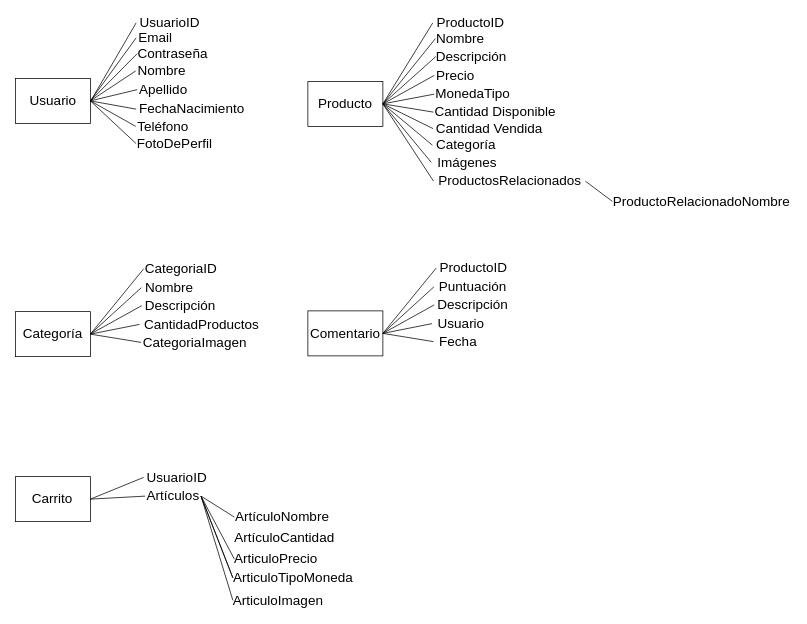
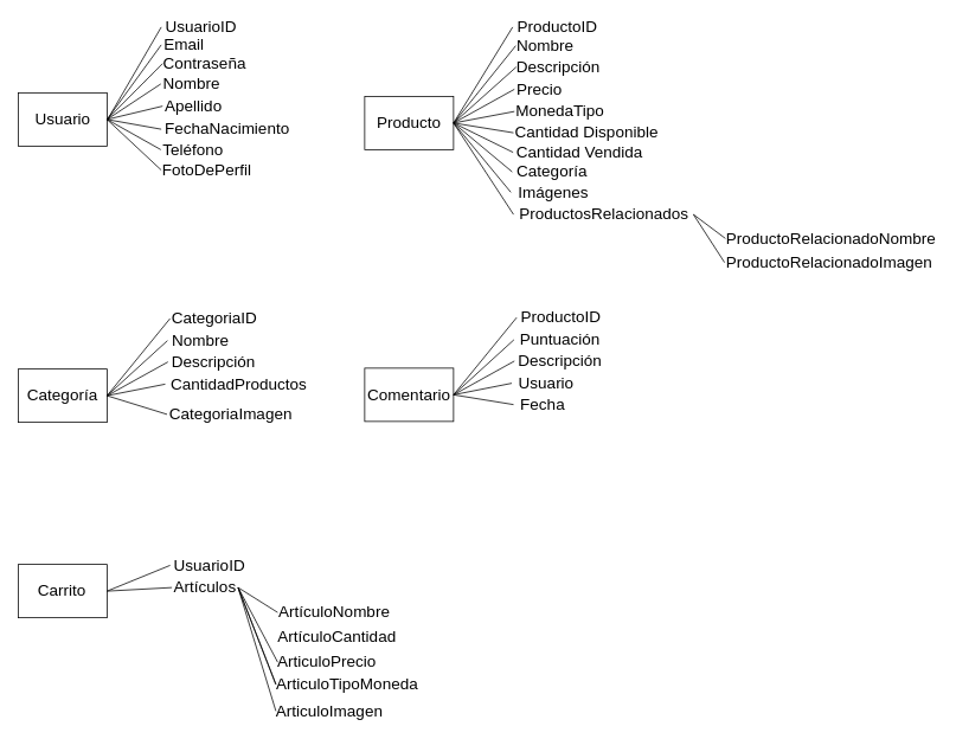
+ <mxCell id="55" value="" style="endArrow=none;html=1;rounded=0;exitX=1;exitY=0.5;exitDx=0;exitDy=0;entryX=0;entryY=0.5;entryDx=0;entryDy=0;" parent="1" source="34" target="54" edge="1"><mxGeometry width="50" height="50" relative="1" as="geometry"><mxPoint x="790" y="251" as="sourcePoint" /><mxPoint x="824" y="278" as="targetPoint" /></mxGeometry></mxCell>
+ <mxCell id="54" value="&lt;font style=&quot;font-size: 18px&quot;&gt;ProductoRelacionadoImagen&lt;br&gt;&lt;/font&gt;" style="text;html=1;strokeColor=none;fillColor=none;align=center;verticalAlign=middle;whiteSpace=wrap;rounded=0;" parent="1" vertex="1"><mxGeometry x="815" y="285" width="236" height="20" as="geometry" /></mxCell>
- <mxCell id="51" value="&lt;font style=&quot;font-size: 18px&quot;&gt;CategoriaImagen&lt;br&gt;&lt;/font&gt;" style="text;html=1;strokeColor=none;fillColor=none;align=center;verticalAlign=middle;whiteSpace=wrap;rounded=0;" parent="1" vertex="1"><mxGeometry x="187.5" y="446" width="142.5" height="20" as="geometry" /></mxCell>
+ <mxCell id="51" value="&lt;font style=&quot;font-size: 18px&quot;&gt;CategoriaImagen&lt;br&gt;&lt;/font&gt;" style="text;html=1;strokeColor=none;fillColor=none;align=center;verticalAlign=middle;whiteSpace=wrap;rounded=0;" parent="1" vertex="1"><mxGeometry x="187.5" y="456" width="142.5" height="20" as="geometry" /></mxCell>
